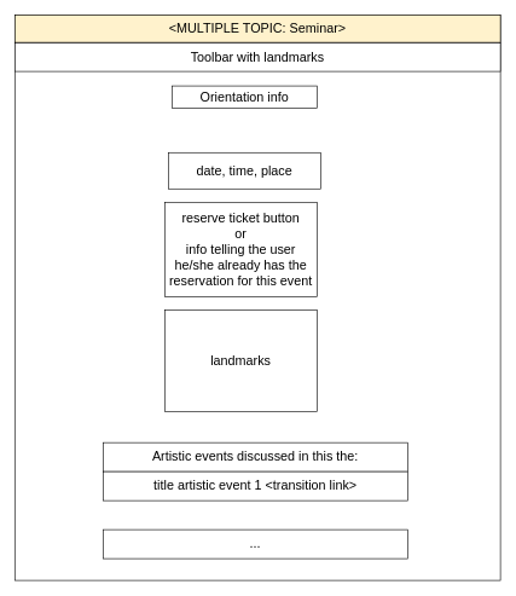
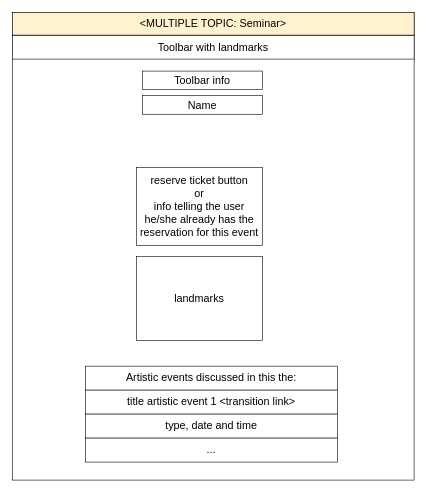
- <mxCell id="5" value="Orientation info" style="rounded=0;whiteSpace=wrap;html=1;fontSize=18;" parent="1" vertex="1"><mxGeometry x="237" y="118" width="200" height="31" as="geometry" /></mxCell>
+ <mxCell id="5" value="Toolbar info" style="rounded=0;whiteSpace=wrap;html=1;fontSize=18;" parent="1" vertex="1"><mxGeometry x="237" y="118" width="200" height="31" as="geometry" /></mxCell>
+ <mxCell id="11" value="Name" style="rounded=0;whiteSpace=wrap;html=1;fontSize=18;" parent="1" vertex="1"><mxGeometry x="237" y="159" width="200" height="31" as="geometry" /></mxCell>
- <mxCell id="6" value="date, time, place" style="rounded=0;whiteSpace=wrap;html=1;fontSize=18;" parent="1" vertex="1"><mxGeometry x="232" y="210" width="210" height="50" as="geometry" /></mxCell>
+ <mxCell id="9" value="type, date and time" style="rounded=0;whiteSpace=wrap;html=1;fontSize=18;" parent="1" vertex="1"><mxGeometry x="142" y="690" width="420" height="40" as="geometry" /></mxCell>
